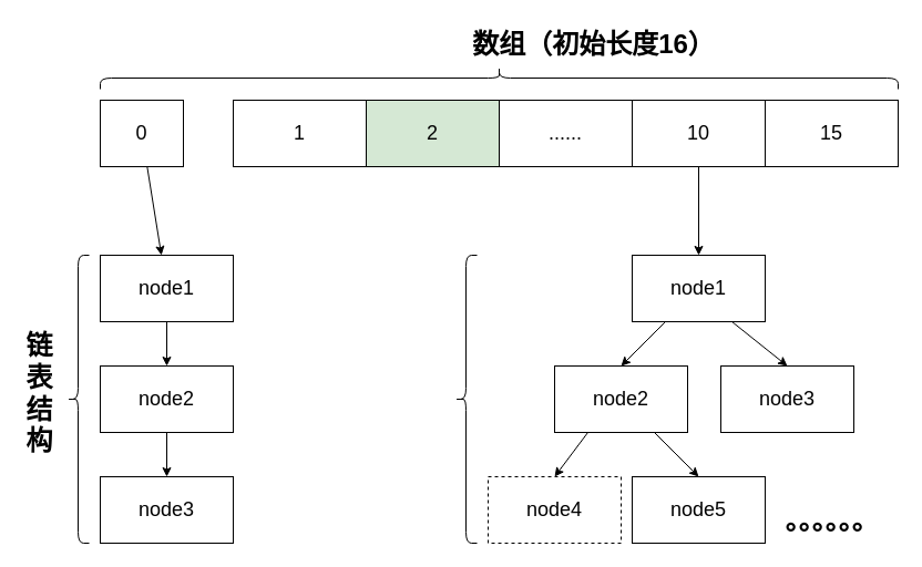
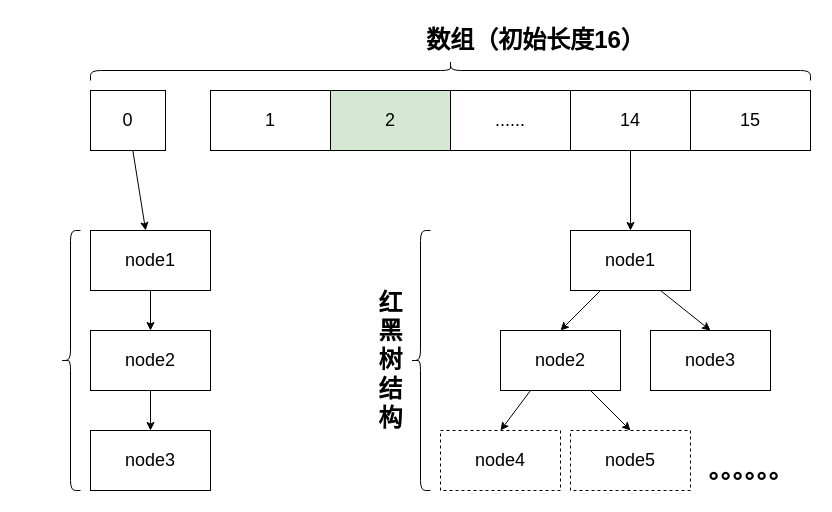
- <mxCell id="8" value="&lt;span style=&quot;font-size: 18px;&quot;&gt;10&lt;/span&gt;" style="rounded=0;whiteSpace=wrap;html=1;" vertex="1" parent="1"><mxGeometry x="570" y="90" width="120" height="60" as="geometry" /></mxCell>
+ <mxCell id="8" value="&lt;span style=&quot;font-size: 18px;&quot;&gt;14&lt;/span&gt;" style="rounded=0;whiteSpace=wrap;html=1;" vertex="1" parent="1"><mxGeometry x="570" y="90" width="120" height="60" as="geometry" /></mxCell>
- <mxCell id="16" value="链&lt;br&gt;表&lt;br&gt;结&lt;br&gt;构" style="text;strokeColor=none;fillColor=none;html=1;fontSize=24;fontStyle=1;verticalAlign=middle;align=center;" vertex="1" parent="1"><mxGeometry x="20" y="270" width="30" height="170" as="geometry" /></mxCell>
+ <mxCell id="30" value="红&lt;br&gt;黑&lt;br&gt;树&lt;br&gt;结&lt;br&gt;构" style="text;strokeColor=none;fillColor=none;html=1;fontSize=24;fontStyle=1;verticalAlign=middle;align=center;" vertex="1" parent="1"><mxGeometry x="375" y="275" width="30" height="170" as="geometry" /></mxCell>
- <mxCell id="27" value="&lt;span style=&quot;font-size: 18px;&quot;&gt;node5&lt;/span&gt;" style="whiteSpace=wrap;html=1;rounded=0;" vertex="1" parent="1"><mxGeometry x="570" y="430" width="120" height="60" as="geometry" /></mxCell>
+ <mxCell id="27" value="&lt;span style=&quot;font-size: 18px;&quot;&gt;node5&lt;/span&gt;" style="whiteSpace=wrap;html=1;rounded=0;dashed=1;" vertex="1" parent="1"><mxGeometry x="570" y="430" width="120" height="60" as="geometry" /></mxCell>
